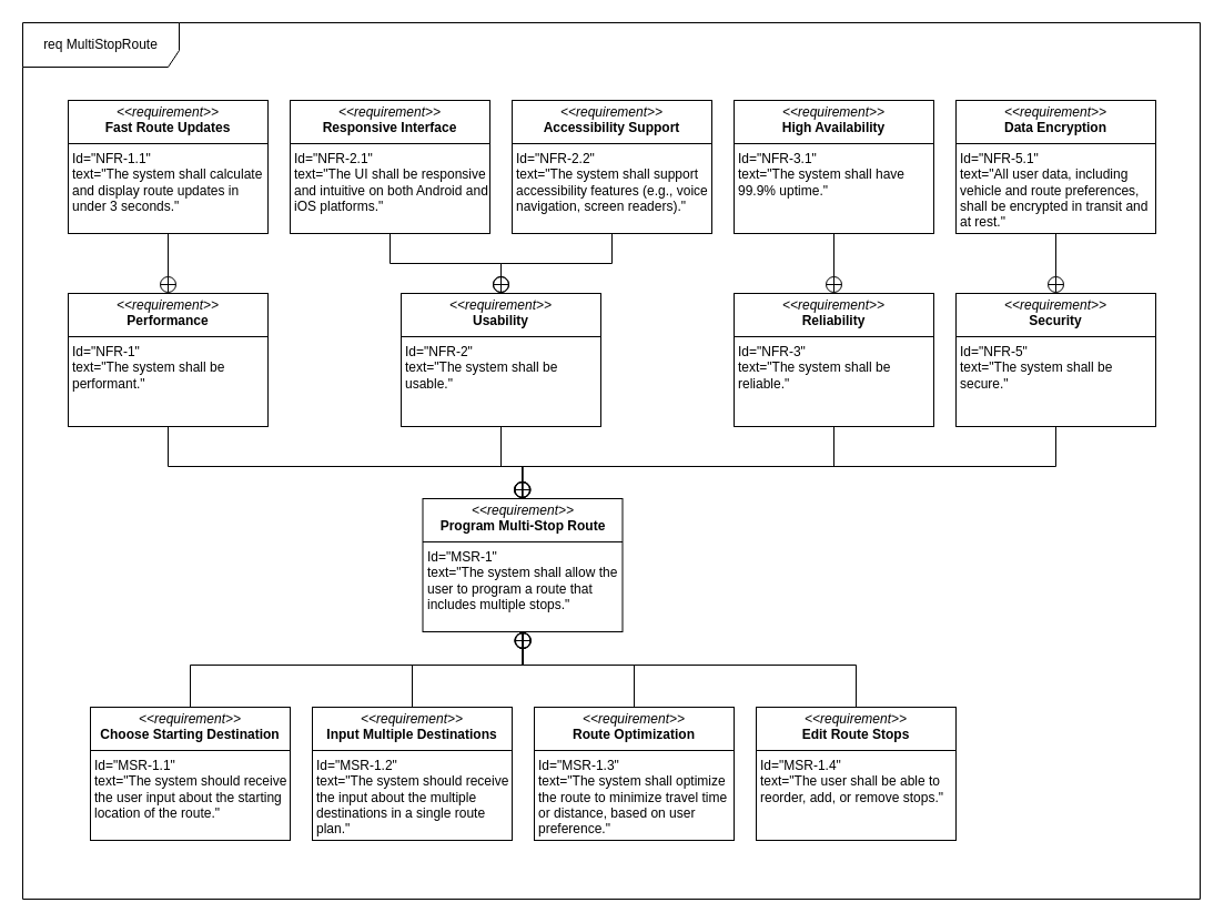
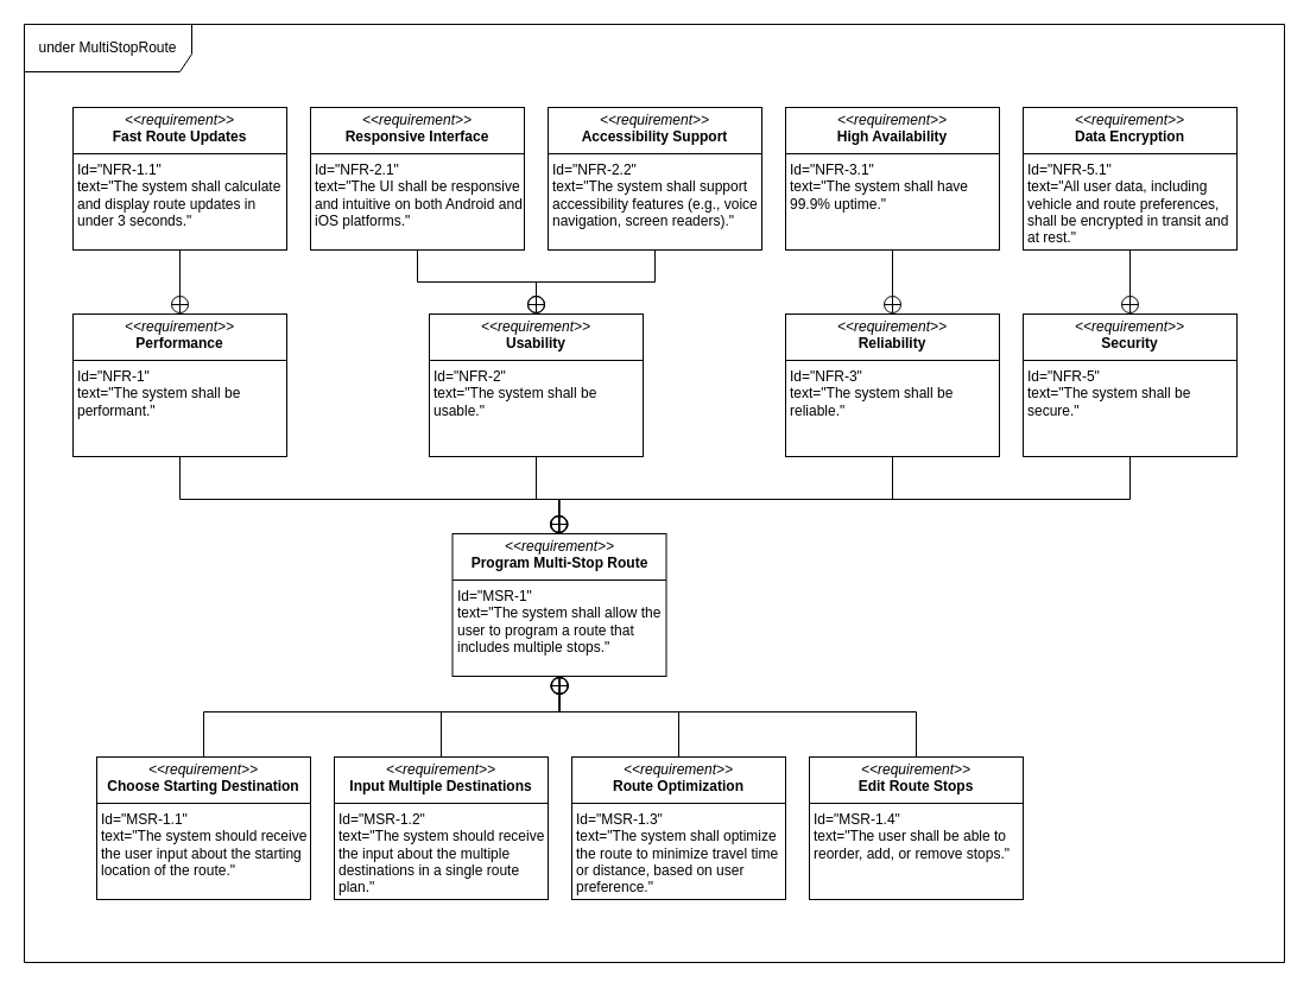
- <mxCell id="2" value="req MultiStopRoute" style="shape=umlFrame;whiteSpace=wrap;html=1;pointerEvents=0;width=141;height=40;" parent="1" vertex="1"><mxGeometry x="20" y="20" width="1061" height="790" as="geometry" /></mxCell>
+ <mxCell id="2" value="under MultiStopRoute" style="shape=umlFrame;whiteSpace=wrap;html=1;pointerEvents=0;width=141;height=40;" parent="1" vertex="1"><mxGeometry x="20" y="20" width="1061" height="790" as="geometry" /></mxCell>
